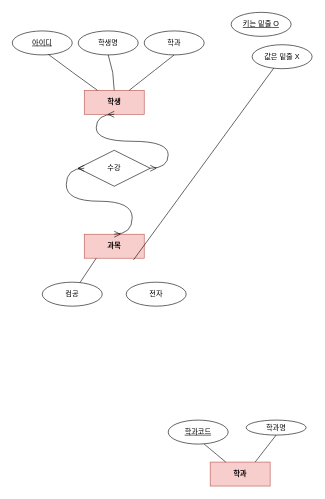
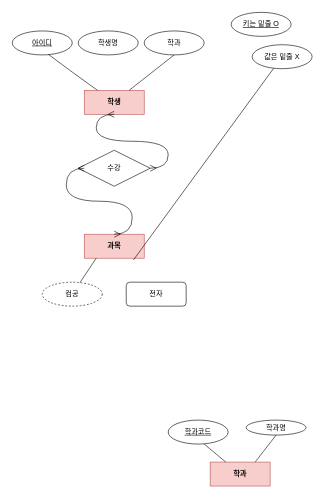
- <mxCell id="13" value="" style="endArrow=none;html=1;rounded=0;fontSize=12;startSize=8;endSize=8;curved=1;exitX=0.5;exitY=1;exitDx=0;exitDy=0;entryX=0.5;entryY=0;entryDx=0;entryDy=0;" edge="1" parent="1" source="5" target="2"><mxGeometry relative="1" as="geometry"><mxPoint x="120" y="114" as="sourcePoint" /><mxPoint x="280" y="114" as="targetPoint" /><Array as="points"><mxPoint x="190" y="120" /></Array></mxGeometry></mxCell>
- <mxCell id="17" value="컴공" style="ellipse;whiteSpace=wrap;html=1;align=center;" vertex="1" parent="1"><mxGeometry x="70" y="470" width="100" height="40" as="geometry" /></mxCell>
+ <mxCell id="17" value="컴공" style="ellipse;whiteSpace=wrap;html=1;align=center;dashed=1;" vertex="1" parent="1"><mxGeometry x="70" y="470" width="100" height="40" as="geometry" /></mxCell>
- <mxCell id="18" value="전자" style="ellipse;whiteSpace=wrap;html=1;align=center;" vertex="1" parent="1"><mxGeometry x="210" y="470" width="100" height="40" as="geometry" /></mxCell>
+ <mxCell id="18" value="전자" style="whiteSpace=wrap;html=1;align=center;rounded=1;" vertex="1" parent="1"><mxGeometry x="210" y="470" width="100" height="40" as="geometry" /></mxCell>
